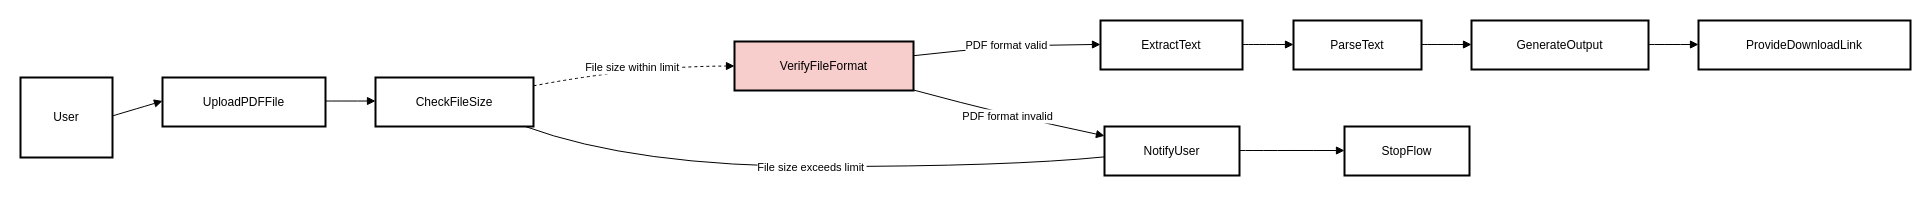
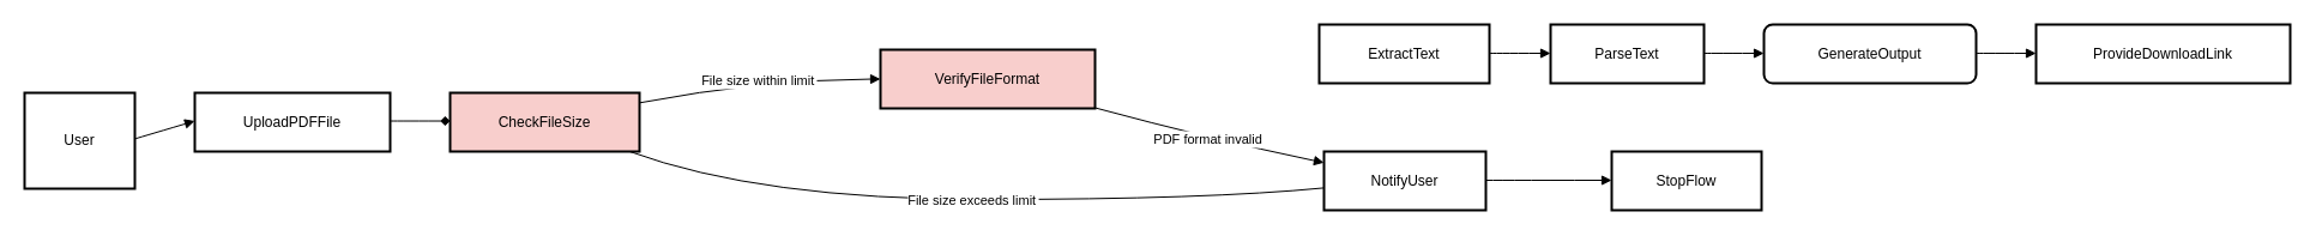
- <mxCell id="9" value="GenerateOutput" style="whiteSpace=wrap;strokeWidth=2;" vertex="1" parent="1"><mxGeometry x="1471" y="20" width="177" height="49" as="geometry" /></mxCell>
+ <mxCell id="9" value="GenerateOutput" style="whiteSpace=wrap;strokeWidth=2;rounded=1;" vertex="1" parent="1"><mxGeometry x="1471" y="20" width="177" height="49" as="geometry" /></mxCell>
- <mxCell id="16" value="PDF format valid" style="curved=1;startArrow=none;endArrow=block;exitX=1;exitY=0.29;entryX=0;entryY=0.49;" edge="1" parent="1" source="6" target="7"><mxGeometry relative="1" as="geometry"><Array as="points"><mxPoint x="1007" y="44" /></Array></mxGeometry></mxCell>
- <mxCell id="15" value="File size within limit" style="curved=1;startArrow=none;endArrow=block;exitX=1;exitY=0.17;entryX=0;entryY=0.5;dashed=1;" edge="1" parent="1" source="4" target="6"><mxGeometry relative="1" as="geometry"><Array as="points"><mxPoint x="634" y="66" /></Array></mxGeometry></mxCell>
+ <mxCell id="15" value="File size within limit" style="curved=1;startArrow=none;endArrow=block;exitX=1;exitY=0.17;entryX=0;entryY=0.5;" edge="1" parent="1" source="4" target="6"><mxGeometry relative="1" as="geometry"><Array as="points"><mxPoint x="634" y="66" /></Array></mxGeometry></mxCell>
- <mxCell id="13" value="" style="curved=1;startArrow=none;endArrow=block;exitX=1;exitY=0.48;entryX=0;entryY=0.48;" edge="1" parent="1" source="3" target="4"><mxGeometry relative="1" as="geometry"><Array as="points" /></mxGeometry></mxCell>
+ <mxCell id="13" value="" style="curved=1;startArrow=none;endArrow=diamond;exitX=1;exitY=0.48;entryX=0;entryY=0.48;" edge="1" parent="1" source="3" target="4"><mxGeometry relative="1" as="geometry"><Array as="points" /></mxGeometry></mxCell>
- <mxCell id="4" value="CheckFileSize" style="whiteSpace=wrap;strokeWidth=2;" vertex="1" parent="1"><mxGeometry x="375" y="77" width="158" height="49" as="geometry" /></mxCell>
+ <mxCell id="4" value="CheckFileSize" style="whiteSpace=wrap;strokeWidth=2;fillColor=#f8cecc;" vertex="1" parent="1"><mxGeometry x="375" y="77" width="158" height="49" as="geometry" /></mxCell>
